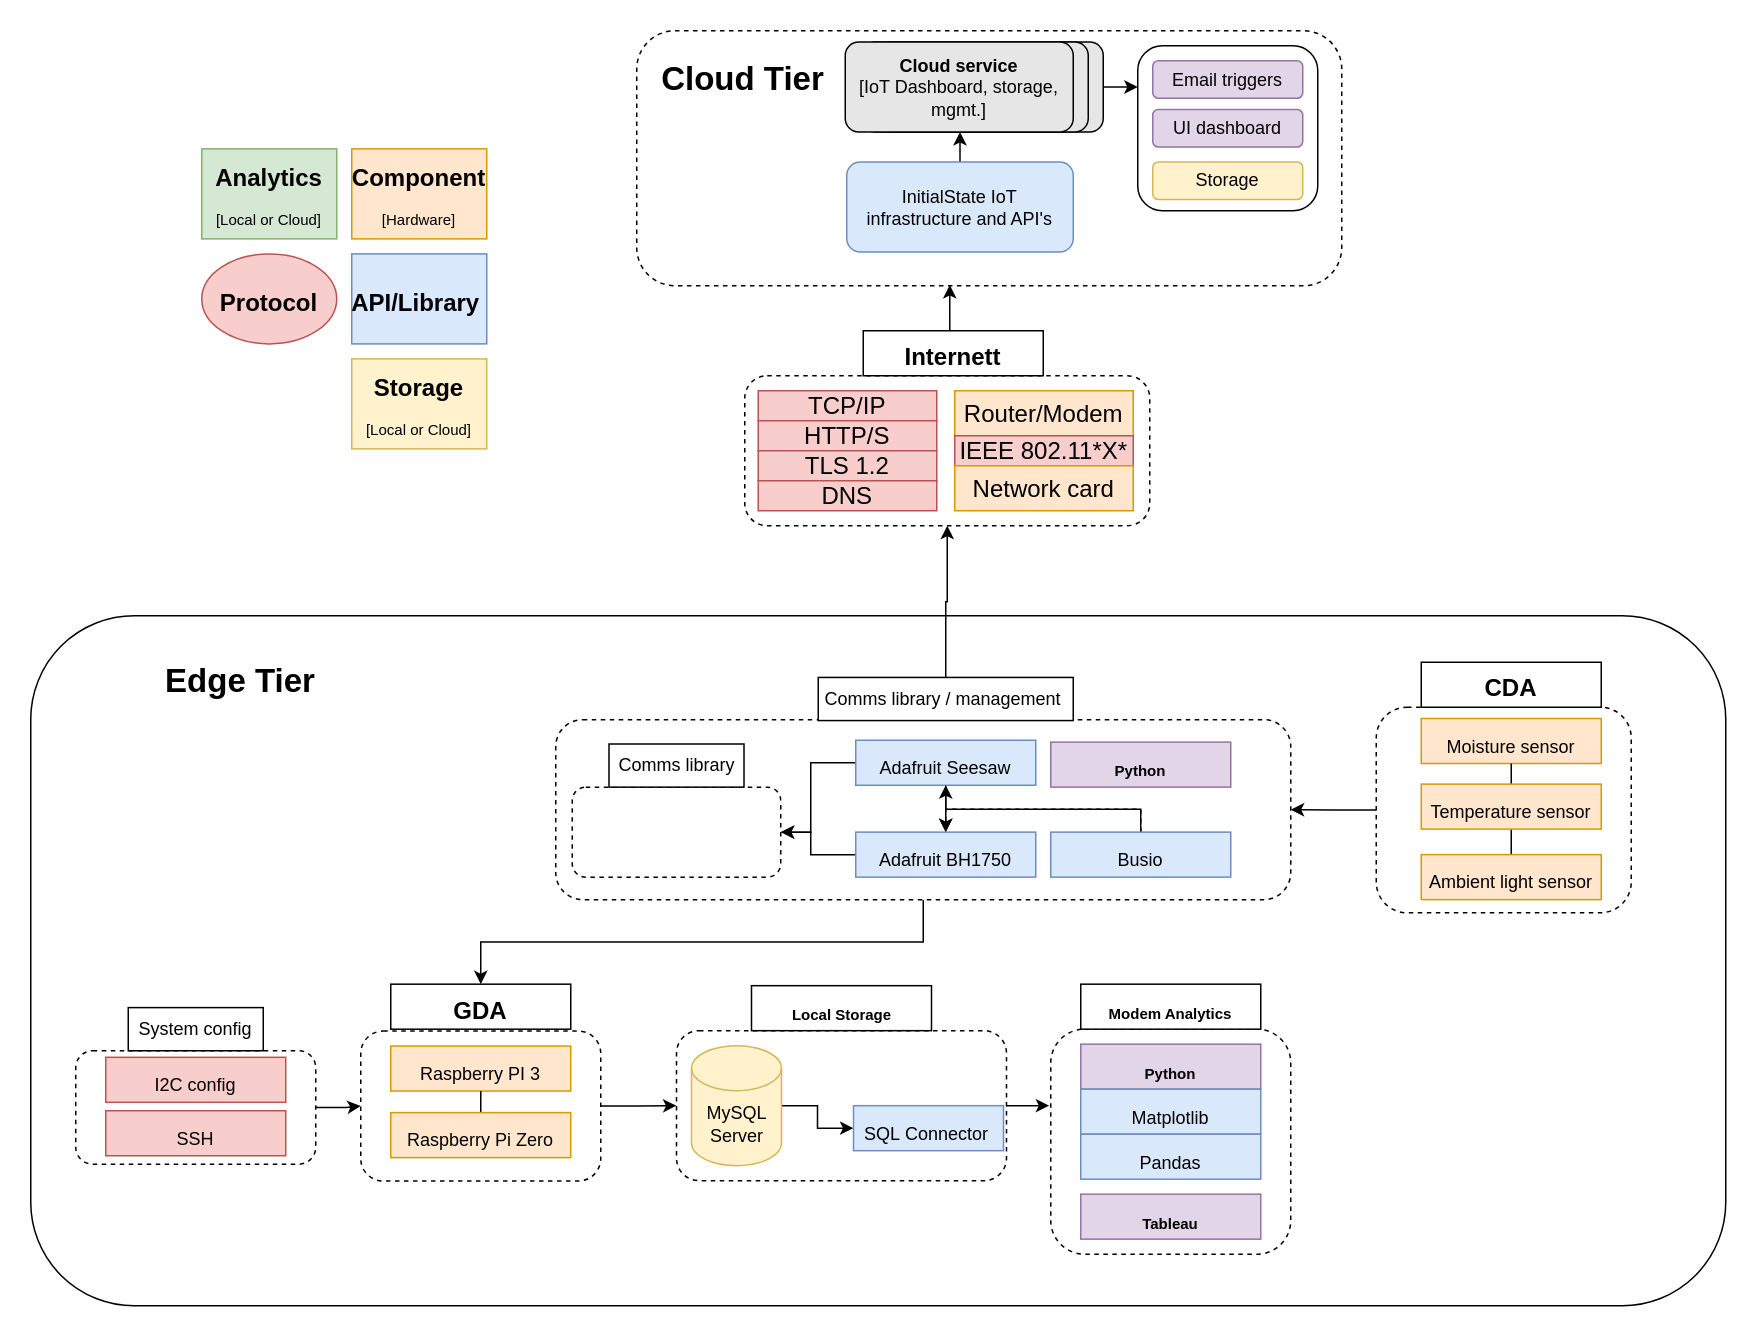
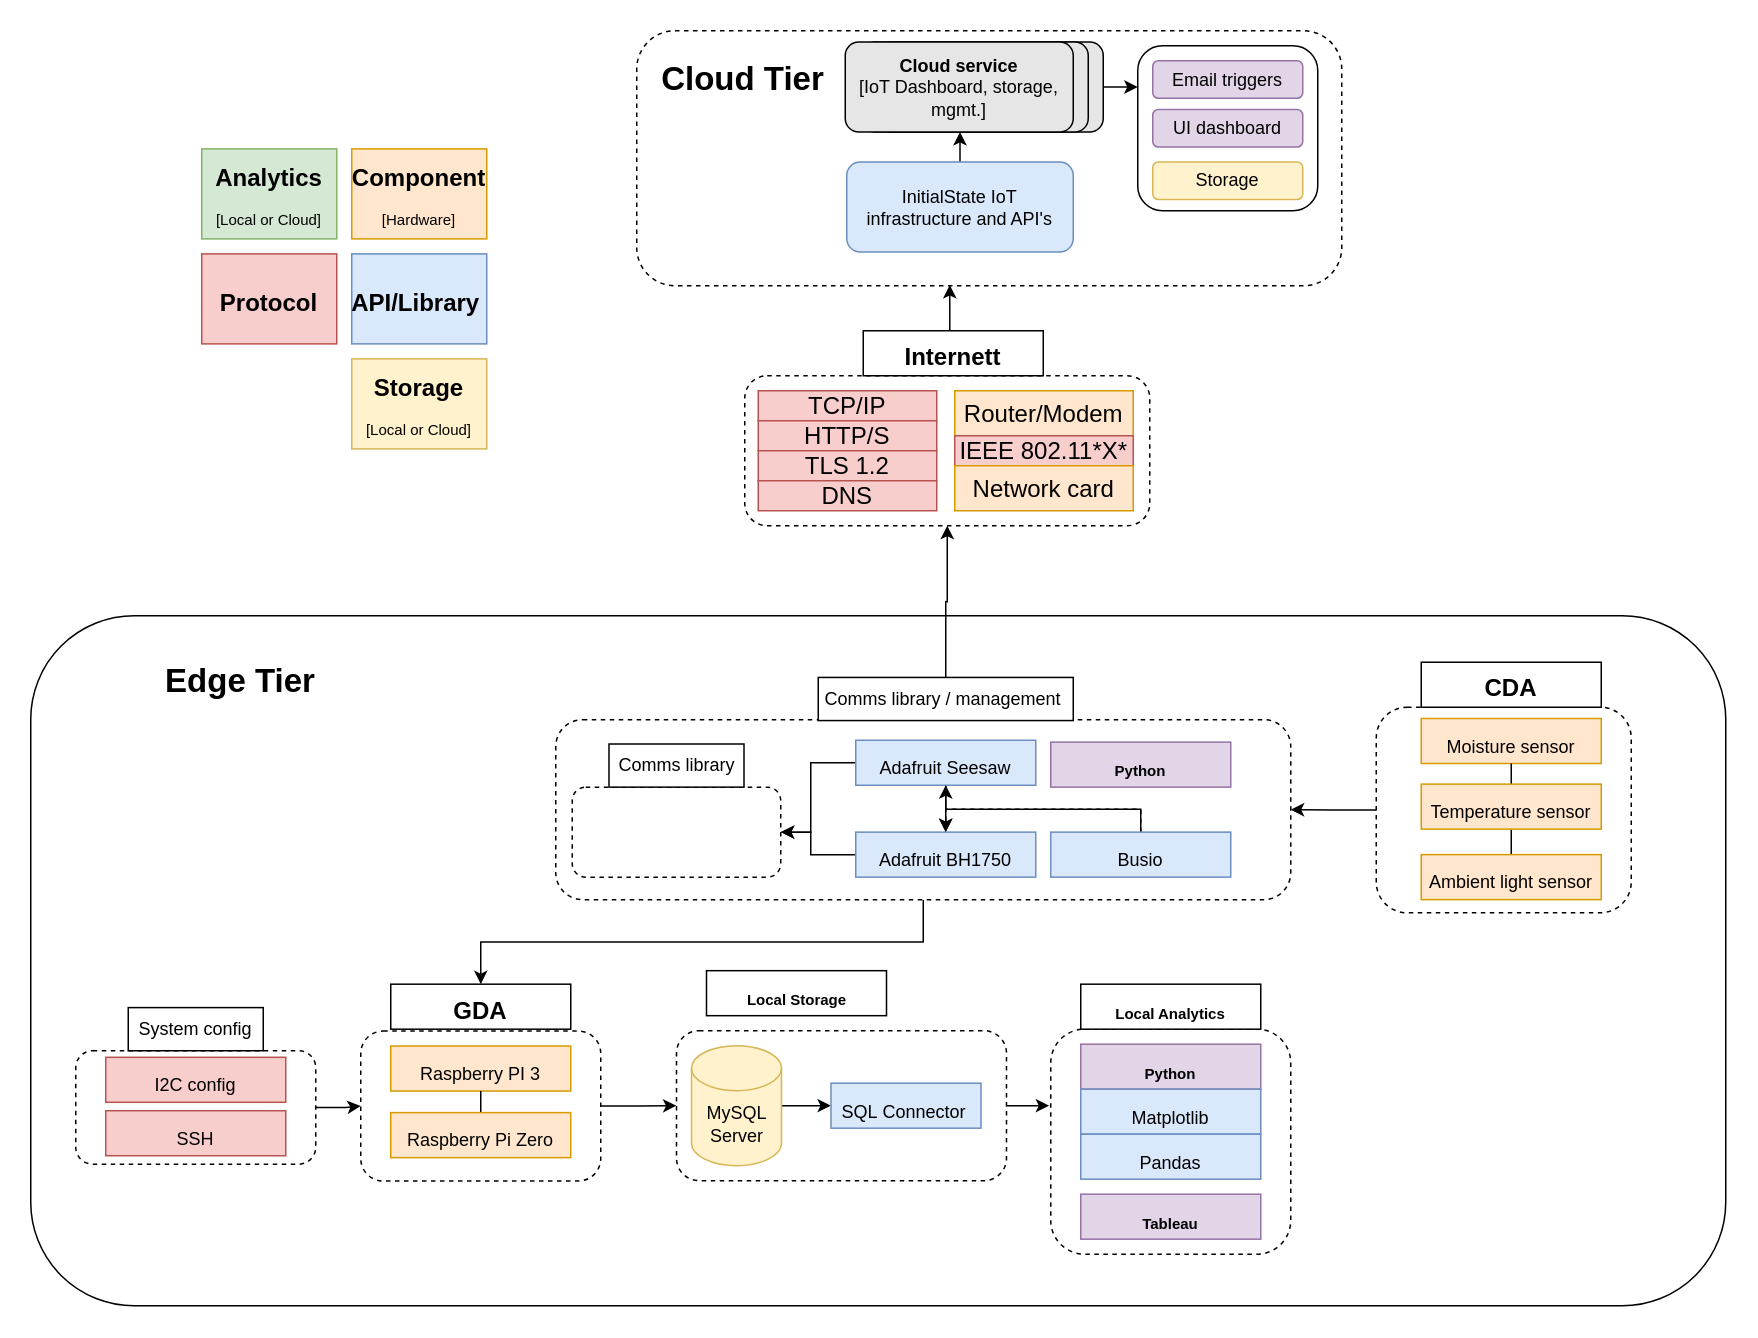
- <mxCell id="49" value="&lt;span style=&quot;font-size: 16px&quot;&gt;&lt;b&gt;Protocol&lt;/b&gt;&lt;/span&gt;&lt;font size=&quot;1&quot;&gt;&lt;br&gt;&lt;/font&gt;" style="ellipse;whiteSpace=wrap;html=1;fontSize=21;strokeColor=#b85450;fillColor=#f8cecc;" parent="1" vertex="1"><mxGeometry x="134" y="168.75" width="90" height="60" as="geometry" /></mxCell>
+ <mxCell id="49" value="&lt;span style=&quot;font-size: 16px&quot;&gt;&lt;b&gt;Protocol&lt;/b&gt;&lt;/span&gt;&lt;font size=&quot;1&quot;&gt;&lt;br&gt;&lt;/font&gt;" style="rounded=0;whiteSpace=wrap;html=1;fontSize=21;strokeColor=#b85450;fillColor=#f8cecc;" parent="1" vertex="1"><mxGeometry x="134" y="168.75" width="90" height="60" as="geometry" /></mxCell>
- <mxCell id="54" value="&lt;font size=&quot;1&quot;&gt;&lt;b&gt;Modem Analytics&lt;/b&gt;&lt;/font&gt;" style="rounded=0;whiteSpace=wrap;html=1;fontSize=21;" parent="1" vertex="1"><mxGeometry x="720" y="655.62" width="120" height="30" as="geometry" /></mxCell>
+ <mxCell id="54" value="&lt;font size=&quot;1&quot;&gt;&lt;b&gt;Local Analytics&lt;/b&gt;&lt;/font&gt;" style="rounded=0;whiteSpace=wrap;html=1;fontSize=21;" parent="1" vertex="1"><mxGeometry x="720" y="655.62" width="120" height="30" as="geometry" /></mxCell>
- <mxCell id="52" value="&lt;font size=&quot;1&quot;&gt;&lt;b&gt;Local Storage&lt;/b&gt;&lt;/font&gt;" style="rounded=0;whiteSpace=wrap;html=1;fontSize=21;" parent="1" vertex="1"><mxGeometry x="500.5" y="656.62" width="120" height="30" as="geometry" /></mxCell>
+ <mxCell id="52" value="&lt;font size=&quot;1&quot;&gt;&lt;b&gt;Local Storage&lt;/b&gt;&lt;/font&gt;" style="rounded=0;whiteSpace=wrap;html=1;fontSize=21;" parent="1" vertex="1"><mxGeometry x="470.5" y="646.62" width="120" height="30" as="geometry" /></mxCell>
- <mxCell id="24" value="&lt;font style=&quot;font-size: 12px&quot;&gt;SQL&amp;nbsp;Connector&amp;nbsp;&lt;/font&gt;" style="rounded=0;whiteSpace=wrap;html=1;fontSize=21;strokeColor=#6c8ebf;fillColor=#dae8fc;" parent="1" vertex="1"><mxGeometry x="568.5" y="736.62" width="100" height="30" as="geometry" /></mxCell>
+ <mxCell id="24" value="&lt;font style=&quot;font-size: 12px&quot;&gt;SQL&amp;nbsp;Connector&amp;nbsp;&lt;/font&gt;" style="rounded=0;whiteSpace=wrap;html=1;fontSize=21;strokeColor=#6c8ebf;fillColor=#dae8fc;" parent="1" vertex="1"><mxGeometry x="553.5" y="721.62" width="100" height="30" as="geometry" /></mxCell>
